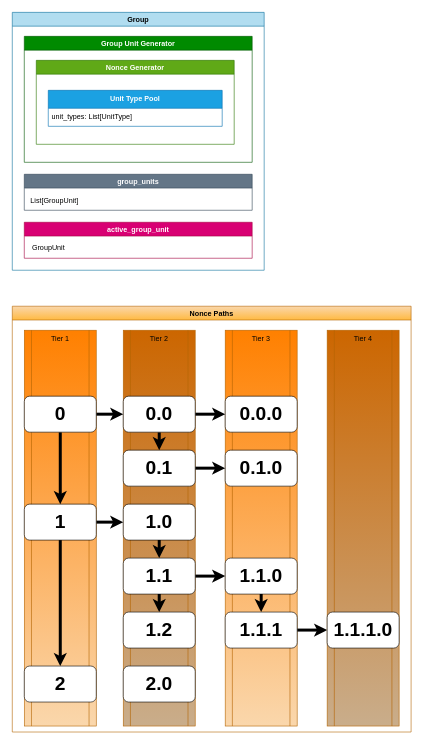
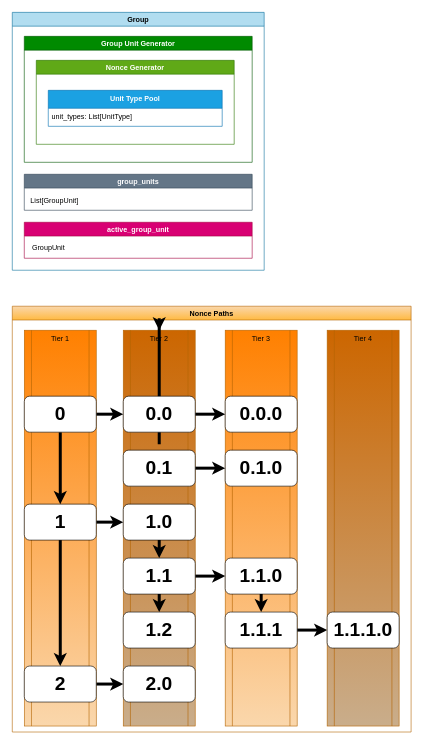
- <mxCell id="21" value="" style="edgeStyle=orthogonalEdgeStyle;rounded=0;orthogonalLoop=1;jettySize=auto;html=1;strokeWidth=5;" edge="1" parent="11" source="23" target="25"><mxGeometry relative="1" as="geometry" /></mxCell>
+ <mxCell id="21" value="" style="edgeStyle=orthogonalEdgeStyle;rounded=0;orthogonalLoop=1;jettySize=auto;html=1;strokeWidth=5;" edge="1" parent="11" source="23" target="13"><mxGeometry relative="1" as="geometry" /></mxCell>
+ <mxCell id="36" value="" style="edgeStyle=orthogonalEdgeStyle;rounded=0;orthogonalLoop=1;jettySize=auto;html=1;strokeWidth=5;" edge="1" parent="11" source="37" target="40"><mxGeometry relative="1" as="geometry" /></mxCell>
